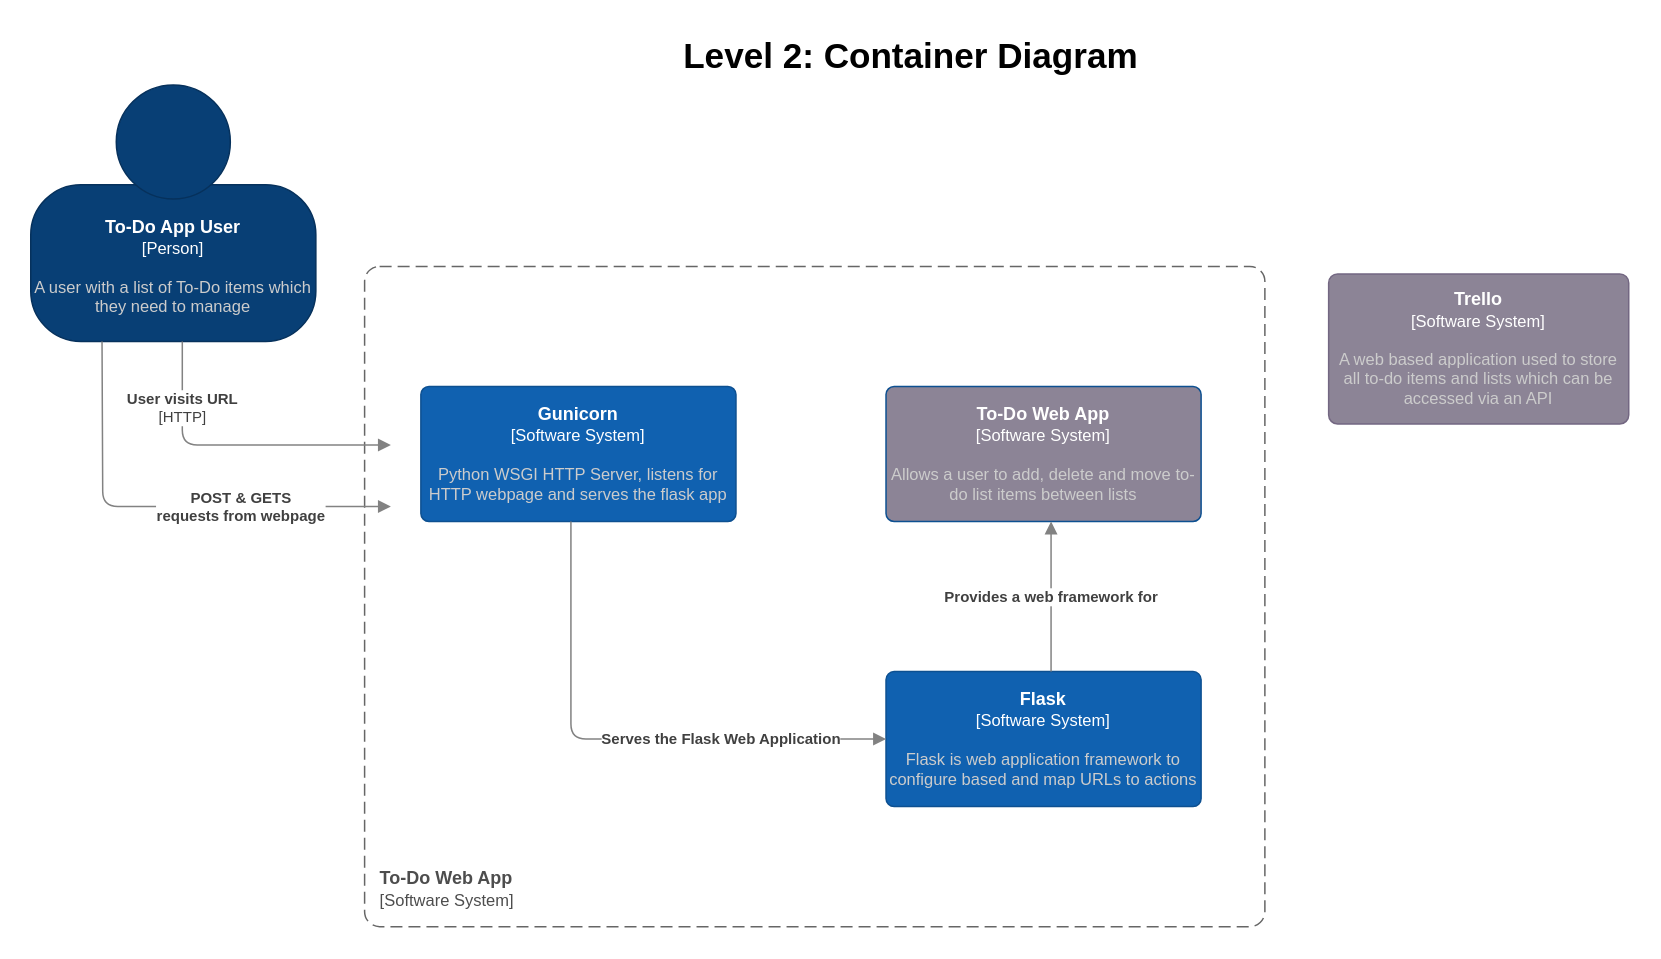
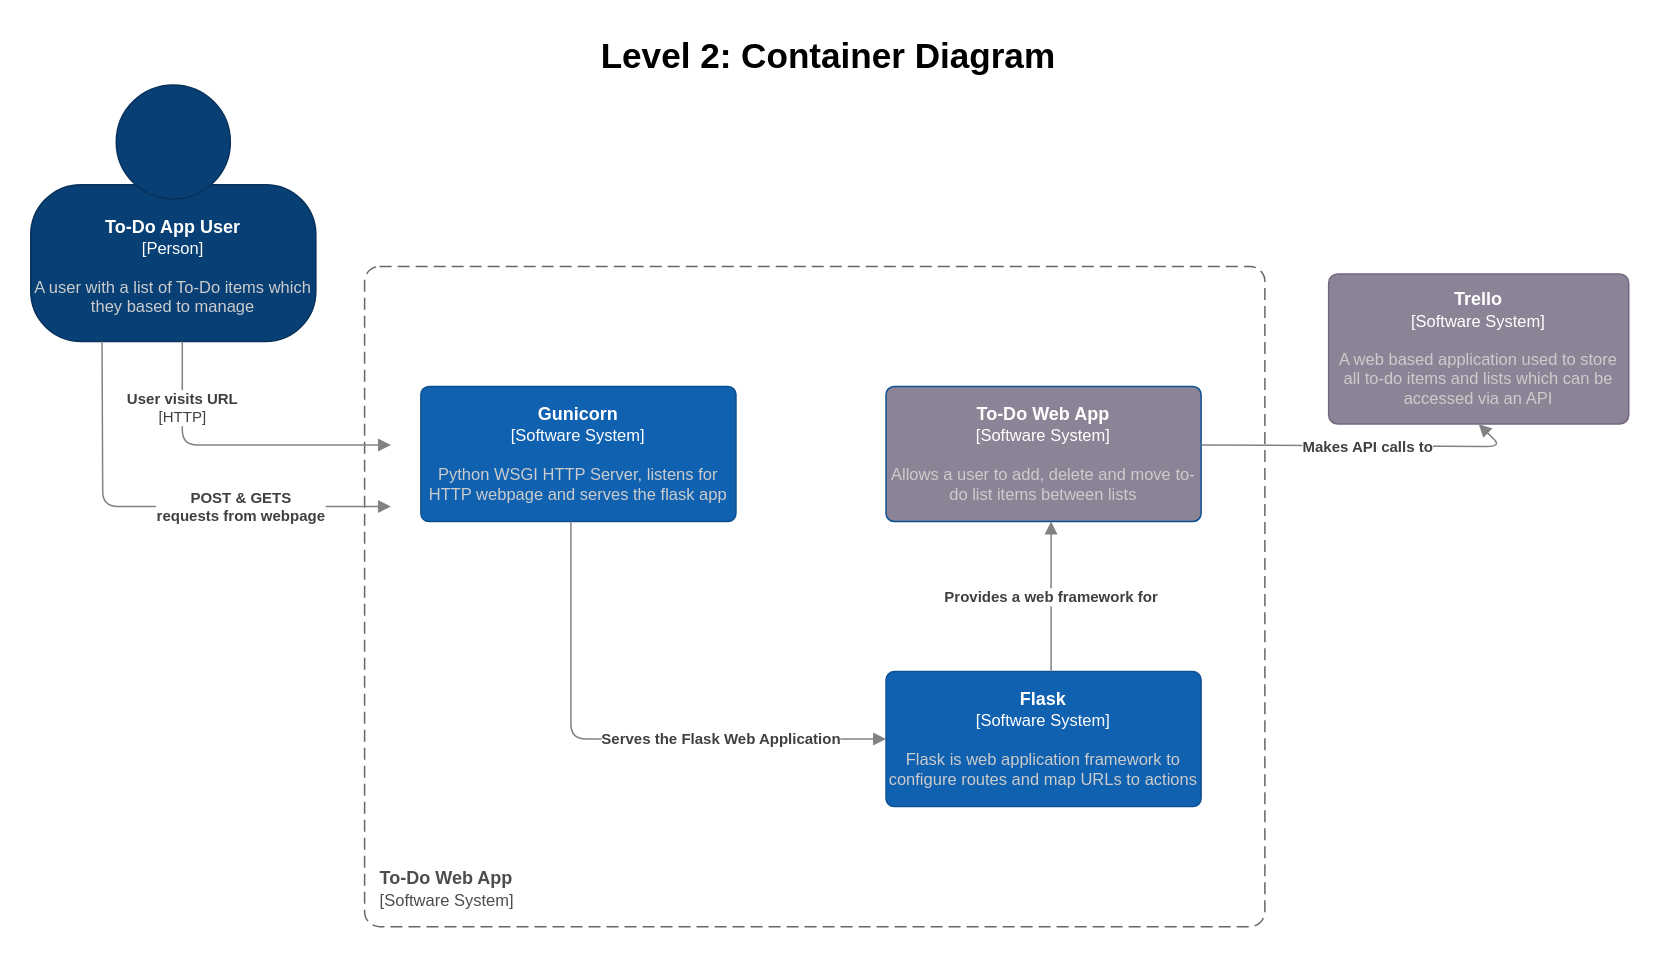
- <mxCell id="2" value="&lt;h3&gt;Level 2: Container Diagram&amp;nbsp;&lt;/h3&gt;" style="text;html=1;strokeColor=none;fillColor=none;align=center;verticalAlign=middle;whiteSpace=wrap;rounded=0;fontSize=20;" vertex="1" parent="1"><mxGeometry x="410" y="20" width="400" height="20" as="geometry" /></mxCell>
+ <mxCell id="2" value="&lt;h3&gt;Level 2: Container Diagram&amp;nbsp;&lt;/h3&gt;" style="text;html=1;strokeColor=none;fillColor=none;align=center;verticalAlign=middle;whiteSpace=wrap;rounded=0;fontSize=20;" vertex="1" parent="1"><mxGeometry x="355" y="20" width="400" height="20" as="geometry" /></mxCell>
- <mxCell id="3" value="&lt;b&gt;To-Do App User&lt;/b&gt;&lt;br&gt;&lt;div&gt;&lt;font style=&quot;font-size: 11px&quot;&gt;[Person]&lt;/font&gt;&lt;/div&gt;&lt;div style=&quot;font-size: 10px&quot;&gt;&lt;br&gt;&lt;/div&gt;&lt;div style=&quot;font-size: 11px&quot;&gt;&lt;font color=&quot;#CCCCCC&quot;&gt;A user with a list of To-Do items which they need to manage&lt;/font&gt;&lt;/div&gt;" style="shape=stencil(tZTRUsMgEEW/hsdmCNimr06s/4Fka3aSQAZwWv16STYZRaXjaDuTl3sXTu6SJUzWvlUjMMGNGoDJBybEoDRCJ3fbjb7bjOC8NdGNS1qql3tO+kRa8EUrP4IOZB7xDA3ZPjjbwQmbsADQtOAwTFV5YPw+rpkeWWtrTCSgNT6pfKpHmEIT9/IzwXixpde8LppUzI0DBHBLZnKZePw9OMUW1bXA5a3AvBDpWZTXI98MXP2DLOvo5IZG1k9Kd8/OvpjmxzxzxU0Tm/nmVWbO13tQrnPvtMe35fZIcfkUjtj3dCNyDWVix63WwYV+oO9x9PDRze7LCCfd7NNmVvn32N/SzS79XmbjHQ==);whiteSpace=wrap;html=1;rounded=1;fontColor=#ffffff;arcSize=30;allowArrows=0;rotatable=0;spacingTop=70;aspect=fixed;editable=1;metaEdit=1;resizable=1;strokeColor=#06315C;fillColor=#083F75;shadow=0;sketch=0;" vertex="1" parent="1"><mxGeometry x="20" y="49" width="190" height="171" as="geometry" /></mxCell>
+ <mxCell id="3" value="&lt;b&gt;To-Do App User&lt;/b&gt;&lt;br&gt;&lt;div&gt;&lt;font style=&quot;font-size: 11px&quot;&gt;[Person]&lt;/font&gt;&lt;/div&gt;&lt;div style=&quot;font-size: 10px&quot;&gt;&lt;br&gt;&lt;/div&gt;&lt;div style=&quot;font-size: 11px&quot;&gt;&lt;font color=&quot;#CCCCCC&quot;&gt;A user with a list of To-Do items which they based to manage&lt;/font&gt;&lt;/div&gt;" style="shape=stencil(tZTRUsMgEEW/hsdmCNimr06s/4Fka3aSQAZwWv16STYZRaXjaDuTl3sXTu6SJUzWvlUjMMGNGoDJBybEoDRCJ3fbjb7bjOC8NdGNS1qql3tO+kRa8EUrP4IOZB7xDA3ZPjjbwQmbsADQtOAwTFV5YPw+rpkeWWtrTCSgNT6pfKpHmEIT9/IzwXixpde8LppUzI0DBHBLZnKZePw9OMUW1bXA5a3AvBDpWZTXI98MXP2DLOvo5IZG1k9Kd8/OvpjmxzxzxU0Tm/nmVWbO13tQrnPvtMe35fZIcfkUjtj3dCNyDWVix63WwYV+oO9x9PDRze7LCCfd7NNmVvn32N/SzS79XmbjHQ==);whiteSpace=wrap;html=1;rounded=1;fontColor=#ffffff;arcSize=30;allowArrows=0;rotatable=0;spacingTop=70;aspect=fixed;editable=1;metaEdit=1;resizable=1;strokeColor=#06315C;fillColor=#083F75;shadow=0;sketch=0;" vertex="1" parent="1"><mxGeometry x="20" y="49" width="190" height="171" as="geometry" /></mxCell>
+ <mxCell id="11" value="&lt;div&gt;&lt;b&gt;Makes API calls to&lt;/b&gt;&lt;br&gt;&lt;/div&gt;" style="endArrow=block;html=1;fontSize=10;fontColor=#404040;strokeWidth=1;endFill=1;strokeColor=#828282;elbow=vertical;metaEdit=1;backgroundOutline=0;editable=1;entryX=0.5;entryY=1;entryDx=0;entryDy=0;entryPerimeter=0;exitX=1;exitY=0.433;exitDx=0;exitDy=0;exitPerimeter=0;" edge="1" parent="1" source="8" target="6"><mxGeometry width="50" height="50" relative="1" as="geometry"><mxPoint x="840" y="290" as="sourcePoint" /><mxPoint x="1080" y="290" as="targetPoint" /><Array as="points"><mxPoint x="1000" y="290" /></Array></mxGeometry></mxCell>
- <mxCell id="9" value="&lt;b&gt;Flask&lt;/b&gt;&lt;br&gt;&lt;div&gt;&lt;font style=&quot;font-size: 11px&quot;&gt;[Software System]&lt;/font&gt;&lt;/div&gt;&lt;div style=&quot;font-size: 10px&quot;&gt;&lt;br&gt;&lt;/div&gt;&lt;div style=&quot;font-size: 11px&quot;&gt;&lt;font color=&quot;#CCCCCC&quot;&gt;Flask is web application framework to configure based and map URLs to actions&lt;/font&gt;&lt;/div&gt;" style="rounded=1;whiteSpace=wrap;html=1;fontColor=#ffffff;arcSize=6;metaEdit=1;points=[[0.25,0,0],[0.5,0,0],[0.75,0,0],[1,0.25,0],[1,0.5,0],[1,0.75,0],[0.75,1,0],[0.5,1,0],[0.25,1,0],[0,0.75,0],[0,0.5,0],[0,0.25,0]];resizable=1;editable=1;movableLabel=0;allowArrows=0;rotatable=0;imageWidth=24;fillColor=#1061B0;strokeColor=#0D5091;" vertex="1" parent="1"><mxGeometry x="590" y="440" width="210" height="90" as="geometry" /></mxCell>
+ <mxCell id="9" value="&lt;b&gt;Flask&lt;/b&gt;&lt;br&gt;&lt;div&gt;&lt;font style=&quot;font-size: 11px&quot;&gt;[Software System]&lt;/font&gt;&lt;/div&gt;&lt;div style=&quot;font-size: 10px&quot;&gt;&lt;br&gt;&lt;/div&gt;&lt;div style=&quot;font-size: 11px&quot;&gt;&lt;font color=&quot;#CCCCCC&quot;&gt;Flask is web application framework to configure routes and map URLs to actions&lt;/font&gt;&lt;/div&gt;" style="rounded=1;whiteSpace=wrap;html=1;fontColor=#ffffff;arcSize=6;metaEdit=1;points=[[0.25,0,0],[0.5,0,0],[0.75,0,0],[1,0.25,0],[1,0.5,0],[1,0.75,0],[0.75,1,0],[0.5,1,0],[0.25,1,0],[0,0.75,0],[0,0.5,0],[0,0.25,0]];resizable=1;editable=1;movableLabel=0;allowArrows=0;rotatable=0;imageWidth=24;fillColor=#1061B0;strokeColor=#0D5091;" vertex="1" parent="1"><mxGeometry x="590" y="440" width="210" height="90" as="geometry" /></mxCell>
